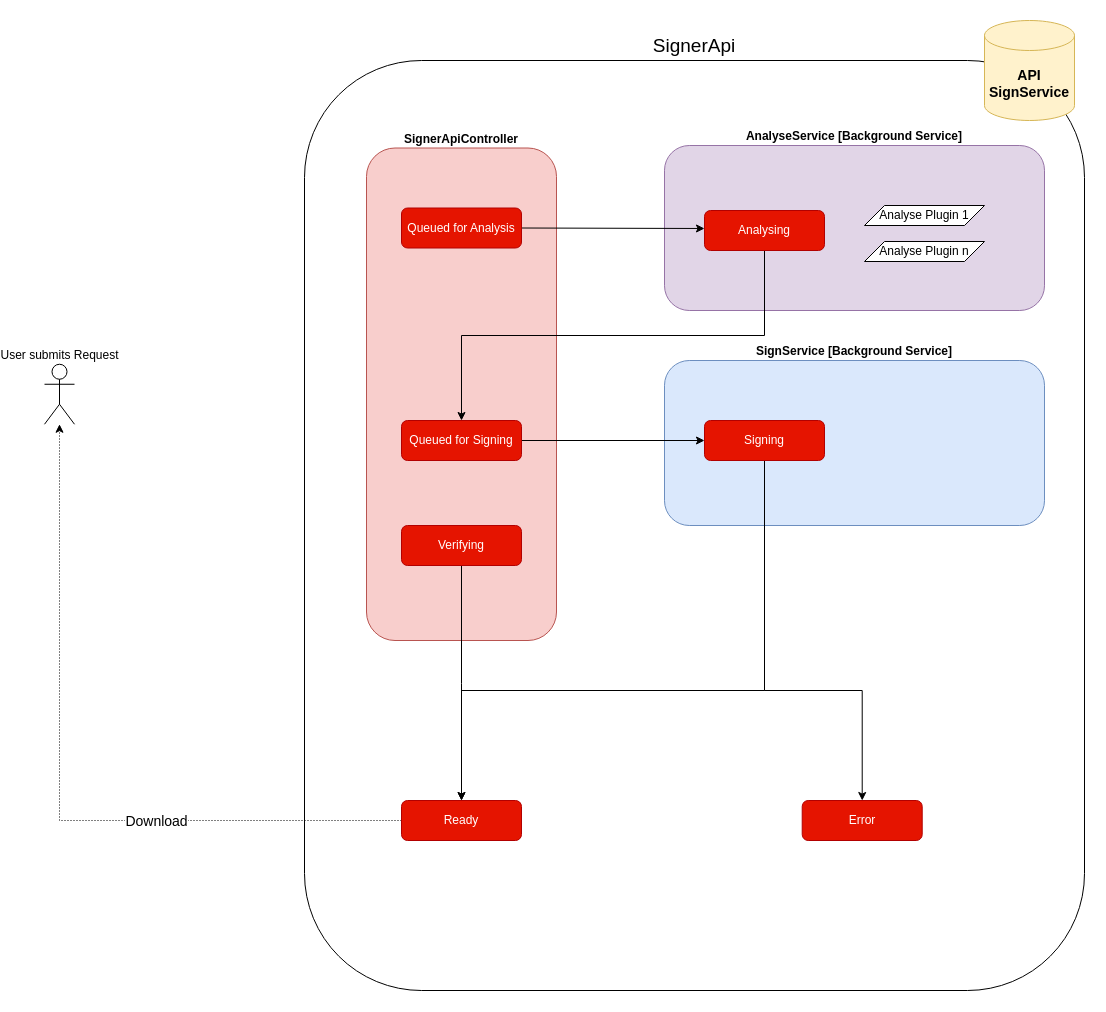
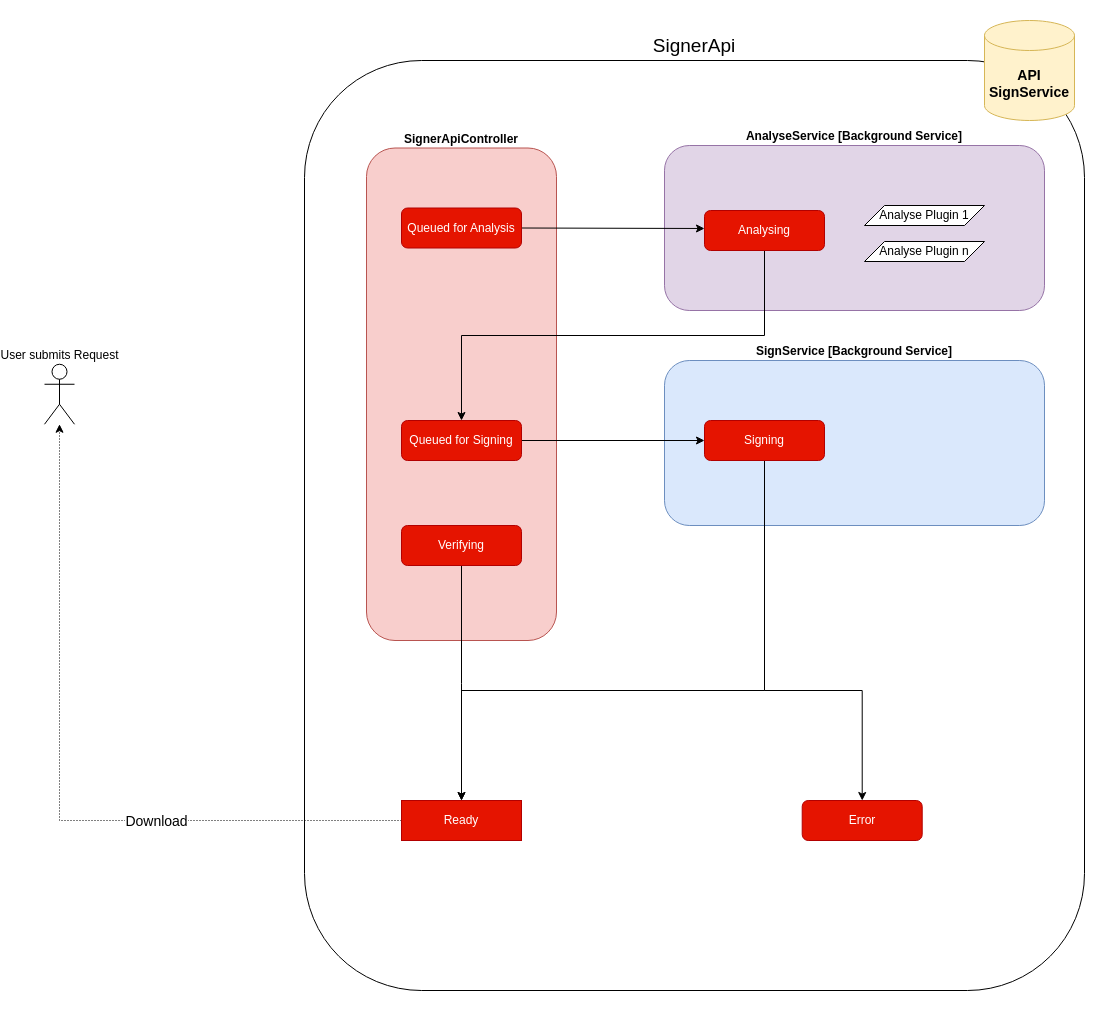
- <mxCell id="18" value="Ready" style="rounded=1;whiteSpace=wrap;html=1;fontSize=12;glass=0;strokeWidth=1;shadow=0;fillColor=#e51400;strokeColor=#B20000;fontColor=#ffffff;" vertex="1" parent="1"><mxGeometry x="377" y="800" width="120" height="40" as="geometry" /></mxCell>
+ <mxCell id="18" value="Ready" style="whiteSpace=wrap;html=1;fontSize=12;glass=0;strokeWidth=1;shadow=0;fillColor=#e51400;strokeColor=#B20000;fontColor=#ffffff;rounded=0;" vertex="1" parent="1"><mxGeometry x="377" y="800" width="120" height="40" as="geometry" /></mxCell>
